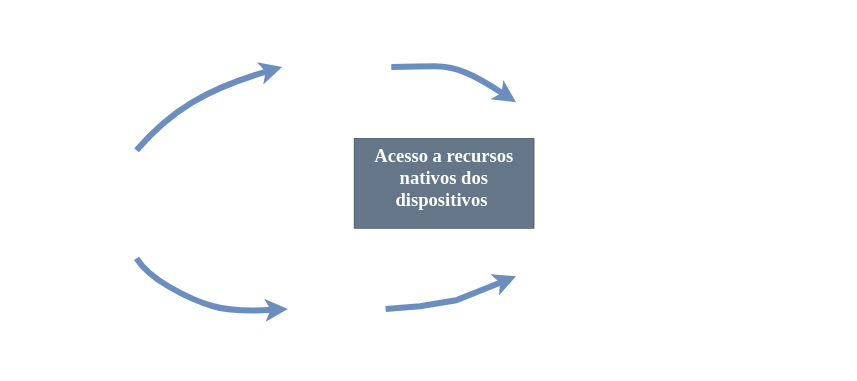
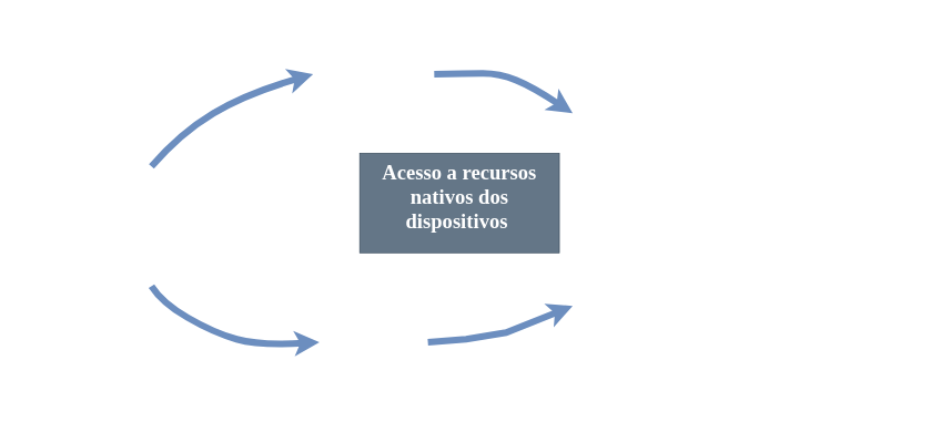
- <mxCell id="10" value="&lt;h1 style=&quot;font-size: 31px;&quot;&gt;Acesso a recursos nativos dos dispositivos&amp;nbsp;&lt;/h1&gt;" style="text;html=1;spacing=5;spacingTop=-20;whiteSpace=wrap;overflow=hidden;rounded=0;fillColor=#647687;strokeColor=#314354;fontColor=#ffffff;align=center;fontSize=31;labelBackgroundColor=none;labelBorderColor=none;fontFamily=Verdana;fontStyle=1" vertex="1" parent="1"><mxGeometry x="590" y="230" width="300" height="150" as="geometry" /></mxCell>
+ <mxCell id="10" value="&lt;h1 style=&quot;font-size: 31px;&quot;&gt;Acesso a recursos nativos dos dispositivos&amp;nbsp;&lt;/h1&gt;" style="text;html=1;spacing=5;spacingTop=-20;whiteSpace=wrap;overflow=hidden;rounded=0;fillColor=#647687;strokeColor=#314354;fontColor=#ffffff;align=center;fontSize=31;labelBackgroundColor=none;labelBorderColor=none;fontFamily=Verdana;fontStyle=1" vertex="1" parent="1"><mxGeometry x="540" y="230" width="300" height="150" as="geometry" /></mxCell>
